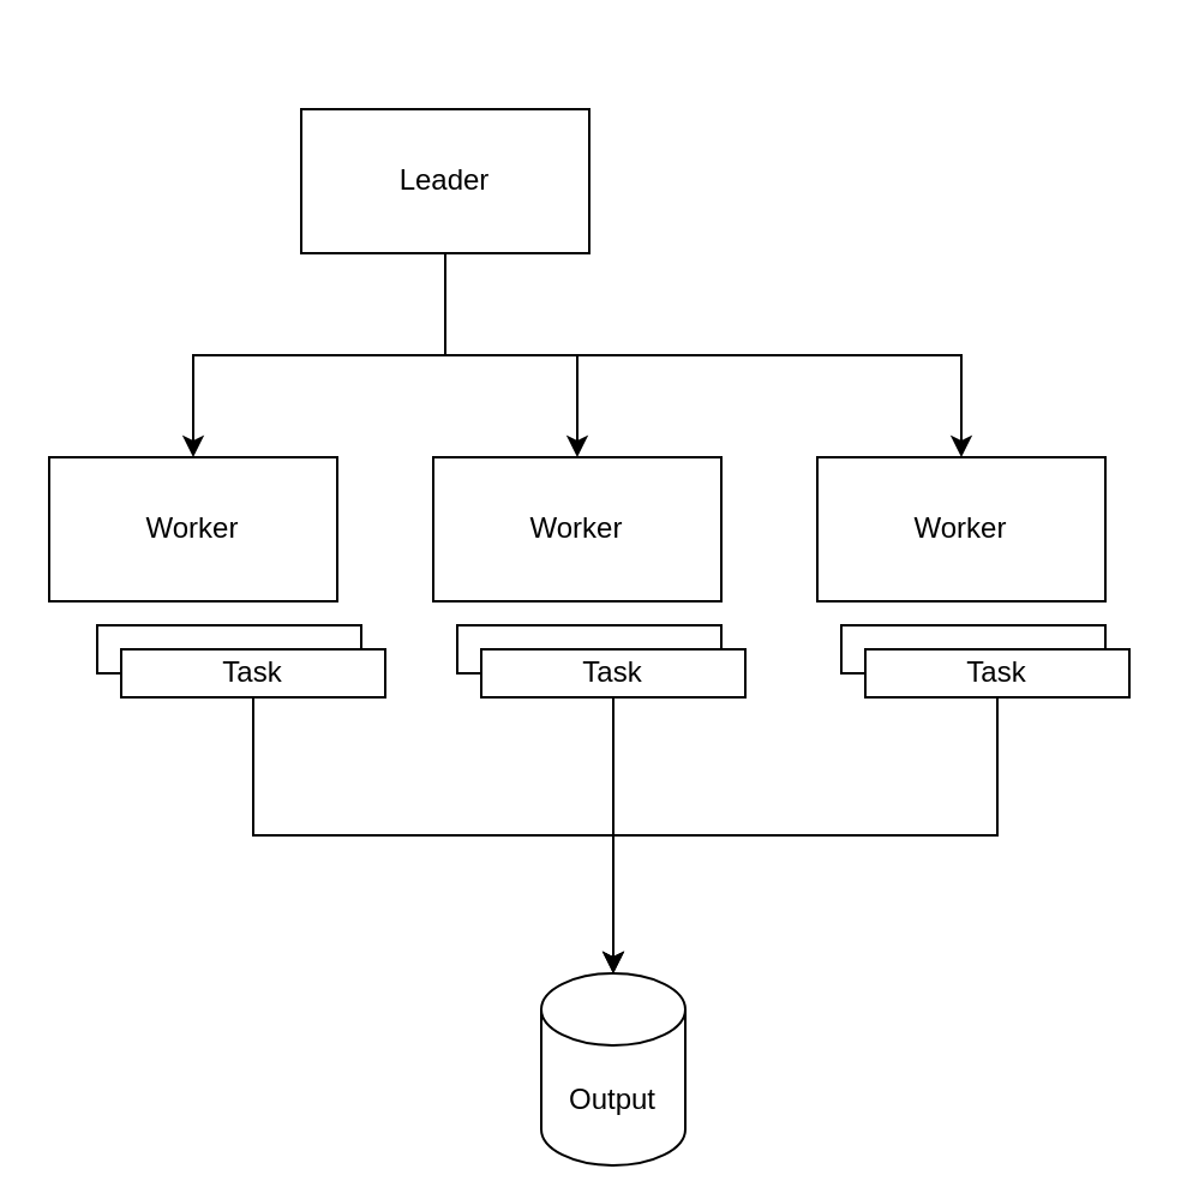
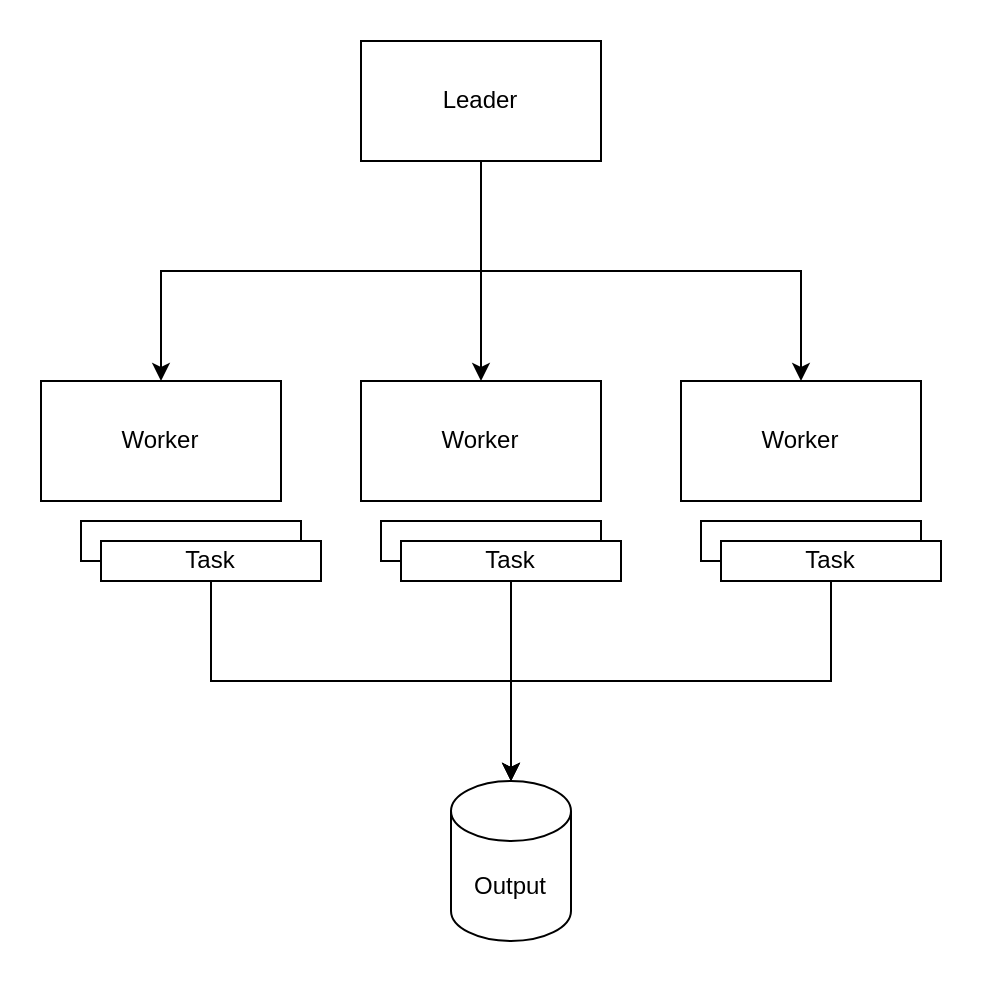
- <mxCell id="5" value="Leader" style="rounded=0;whiteSpace=wrap;html=1;" parent="1" vertex="1"><mxGeometry x="125" y="45" width="120" height="60" as="geometry" /></mxCell>
+ <mxCell id="5" value="Leader" style="rounded=0;whiteSpace=wrap;html=1;" parent="1" vertex="1"><mxGeometry x="180" y="20" width="120" height="60" as="geometry" /></mxCell>
- <mxCell id="18" value="Output" style="shape=cylinder3;whiteSpace=wrap;html=1;boundedLbl=1;backgroundOutline=1;size=15;" parent="1" vertex="1"><mxGeometry x="225" y="405" width="60" height="80" as="geometry" /></mxCell>
+ <mxCell id="18" value="Output" style="shape=cylinder3;whiteSpace=wrap;html=1;boundedLbl=1;backgroundOutline=1;size=15;" parent="1" vertex="1"><mxGeometry x="225" y="390" width="60" height="80" as="geometry" /></mxCell>
